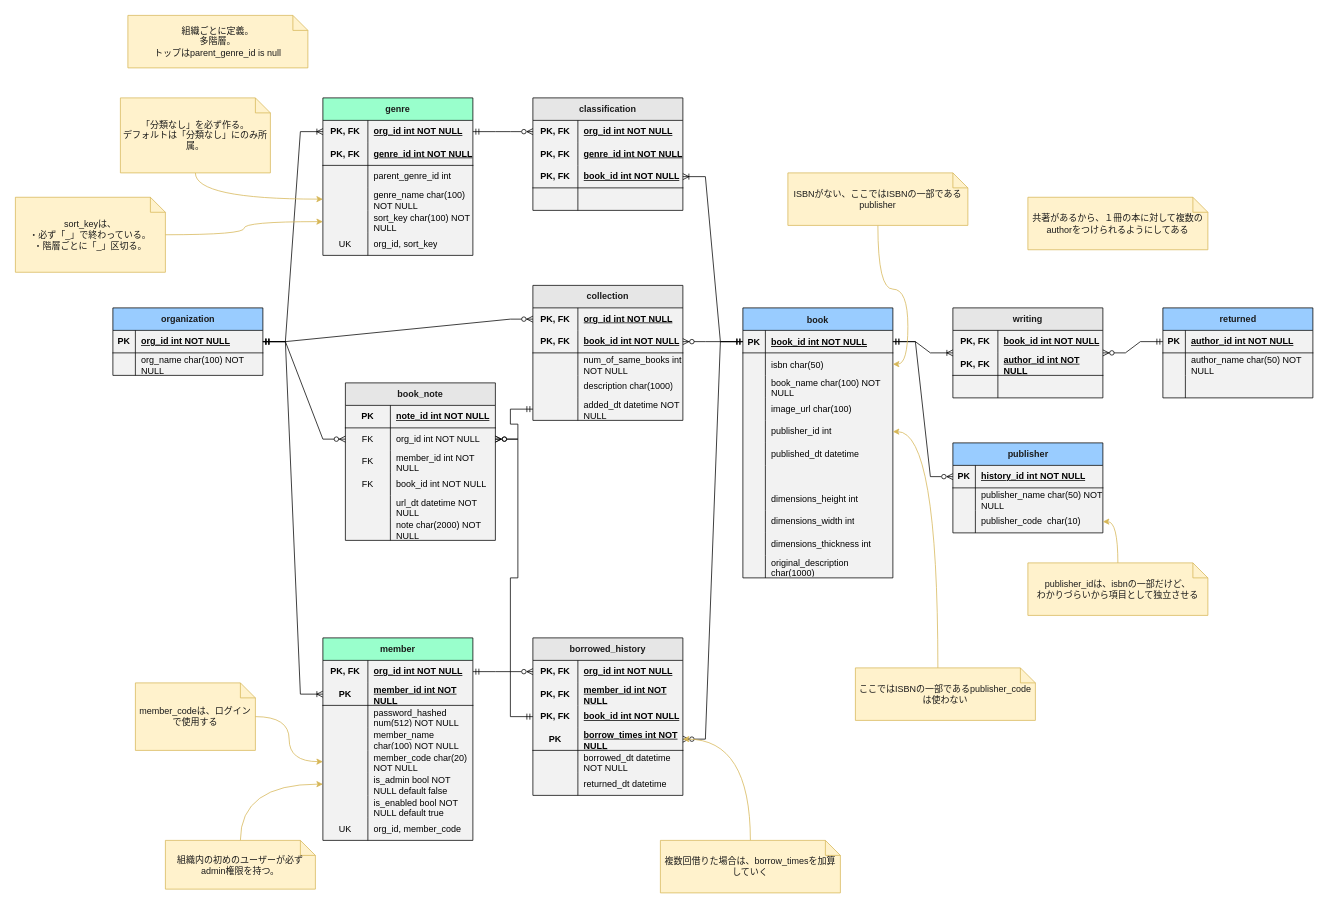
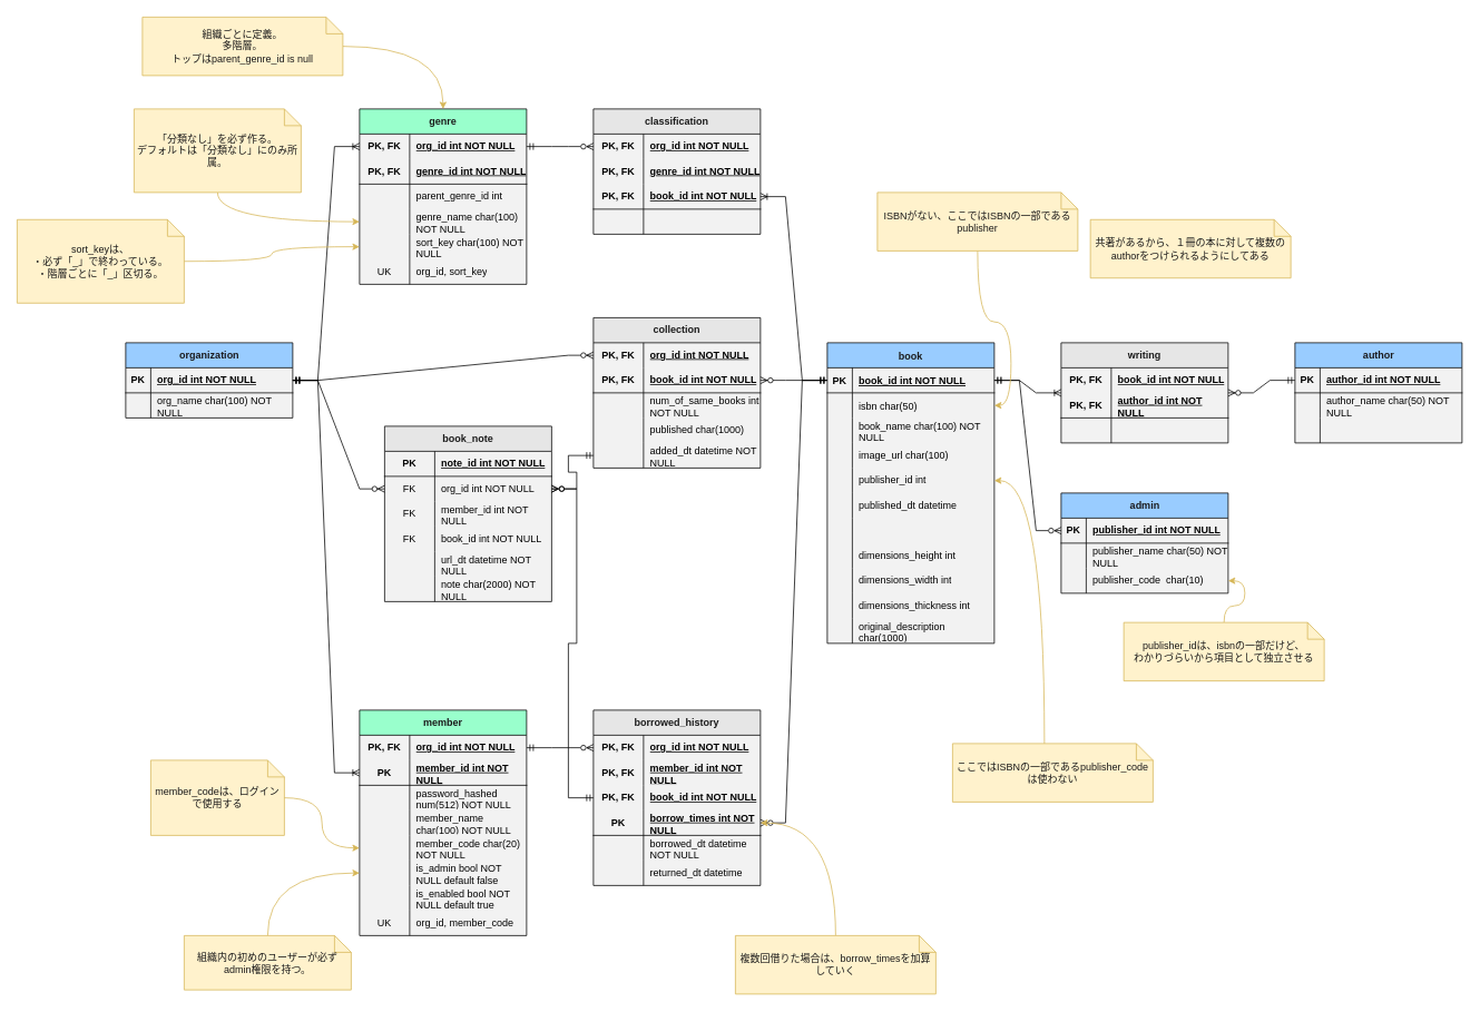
+ <mxCell id="154" style="edgeStyle=orthogonalEdgeStyle;orthogonalLoop=1;jettySize=auto;html=1;fillColor=#fff2cc;strokeColor=#d6b656;curved=1;" parent="1" source="155" target="115" edge="1"><mxGeometry relative="1" as="geometry"><mxPoint x="280" y="150" as="targetPoint" /></mxGeometry></mxCell>
- <mxCell id="153" value="共著があるから、１冊の本に対して複数のauthorをつけられるようにしてある" style="shape=note;size=20;whiteSpace=wrap;html=1;fillColor=#fff2cc;strokeColor=#d6b656;fontColor=#1A1A1A;" parent="1" vertex="1"><mxGeometry x="1370" y="262.5" width="240" height="70" as="geometry" /></mxCell>
+ <mxCell id="153" value="共著があるから、１冊の本に対して複数のauthorをつけられるようにしてある" style="shape=note;size=20;whiteSpace=wrap;html=1;fillColor=#fff2cc;strokeColor=#d6b656;fontColor=#1A1A1A;" parent="1" vertex="1"><mxGeometry x="1305" y="262.5" width="240" height="70" as="geometry" /></mxCell>
- <mxCell id="35" value="returned" style="shape=table;startSize=30;container=1;collapsible=1;childLayout=tableLayout;fixedRows=1;rowLines=0;fontStyle=1;align=center;resizeLast=1;html=1;fillColor=#99CCFF;fontColor=#1A1A1A;swimlaneFillColor=#F2F2F2;" parent="1" vertex="1"><mxGeometry x="1550" y="410" width="200" height="120" as="geometry"><mxRectangle x="440" y="150" width="120" height="30" as="alternateBounds" /></mxGeometry></mxCell>
+ <mxCell id="35" value="author" style="shape=table;startSize=30;container=1;collapsible=1;childLayout=tableLayout;fixedRows=1;rowLines=0;fontStyle=1;align=center;resizeLast=1;html=1;fillColor=#99CCFF;fontColor=#1A1A1A;swimlaneFillColor=#F2F2F2;" parent="1" vertex="1"><mxGeometry x="1550" y="410" width="200" height="120" as="geometry"><mxRectangle x="440" y="150" width="120" height="30" as="alternateBounds" /></mxGeometry></mxCell>
- <mxCell id="87" value="description char(1000)" style="shape=partialRectangle;connectable=0;fillColor=none;top=0;left=0;bottom=0;right=0;align=left;spacingLeft=6;overflow=hidden;html=1;whiteSpace=wrap;" vertex="1" parent="85"><mxGeometry x="60" width="140" height="30" as="geometry"><mxRectangle width="140" height="30" as="alternateBounds" /></mxGeometry></mxCell>
+ <mxCell id="87" value="published char(1000)" style="shape=partialRectangle;connectable=0;fillColor=none;top=0;left=0;bottom=0;right=0;align=left;spacingLeft=6;overflow=hidden;html=1;whiteSpace=wrap;" vertex="1" parent="85"><mxGeometry x="60" width="140" height="30" as="geometry"><mxRectangle width="140" height="30" as="alternateBounds" /></mxGeometry></mxCell>
- <mxCell id="57" value="publisher" style="shape=table;startSize=30;container=1;collapsible=1;childLayout=tableLayout;fixedRows=1;rowLines=0;fontStyle=1;align=center;resizeLast=1;html=1;fillColor=#99CCFF;fontColor=#1A1A1A;swimlaneFillColor=#F2F2F2;" parent="1" vertex="1"><mxGeometry x="1270" y="590" width="200" height="120" as="geometry"><mxRectangle x="440" y="150" width="120" height="30" as="alternateBounds" /></mxGeometry></mxCell>
+ <mxCell id="57" value="admin" style="shape=table;startSize=30;container=1;collapsible=1;childLayout=tableLayout;fixedRows=1;rowLines=0;fontStyle=1;align=center;resizeLast=1;html=1;fillColor=#99CCFF;fontColor=#1A1A1A;swimlaneFillColor=#F2F2F2;" parent="1" vertex="1"><mxGeometry x="1270" y="590" width="200" height="120" as="geometry"><mxRectangle x="440" y="150" width="120" height="30" as="alternateBounds" /></mxGeometry></mxCell>
- <mxCell id="60" value="history_id int NOT NULL" style="shape=partialRectangle;connectable=0;fillColor=none;top=0;left=0;bottom=0;right=0;align=left;spacingLeft=6;fontStyle=5;overflow=hidden;whiteSpace=wrap;html=1;" parent="58" vertex="1"><mxGeometry x="30" width="170" height="30" as="geometry"><mxRectangle width="170" height="30" as="alternateBounds" /></mxGeometry></mxCell>
+ <mxCell id="60" value="publisher_id int NOT NULL" style="shape=partialRectangle;connectable=0;fillColor=none;top=0;left=0;bottom=0;right=0;align=left;spacingLeft=6;fontStyle=5;overflow=hidden;whiteSpace=wrap;html=1;" parent="58" vertex="1"><mxGeometry x="30" width="170" height="30" as="geometry"><mxRectangle width="170" height="30" as="alternateBounds" /></mxGeometry></mxCell>
- <mxCell id="160" value="publisher_idは、isbnの一部だけど、&lt;br&gt;わかりづらいから項目として独立させる" style="shape=note;size=20;whiteSpace=wrap;html=1;fillColor=#fff2cc;strokeColor=#d6b656;fontColor=#1A1A1A;" parent="1" vertex="1"><mxGeometry x="1370" y="750" width="240" height="70" as="geometry" /></mxCell>
+ <mxCell id="160" value="publisher_idは、isbnの一部だけど、&lt;br&gt;わかりづらいから項目として独立させる" style="shape=note;size=20;whiteSpace=wrap;html=1;fillColor=#fff2cc;strokeColor=#d6b656;fontColor=#1A1A1A;" parent="1" vertex="1"><mxGeometry x="1345" y="745" width="240" height="70" as="geometry" /></mxCell>
